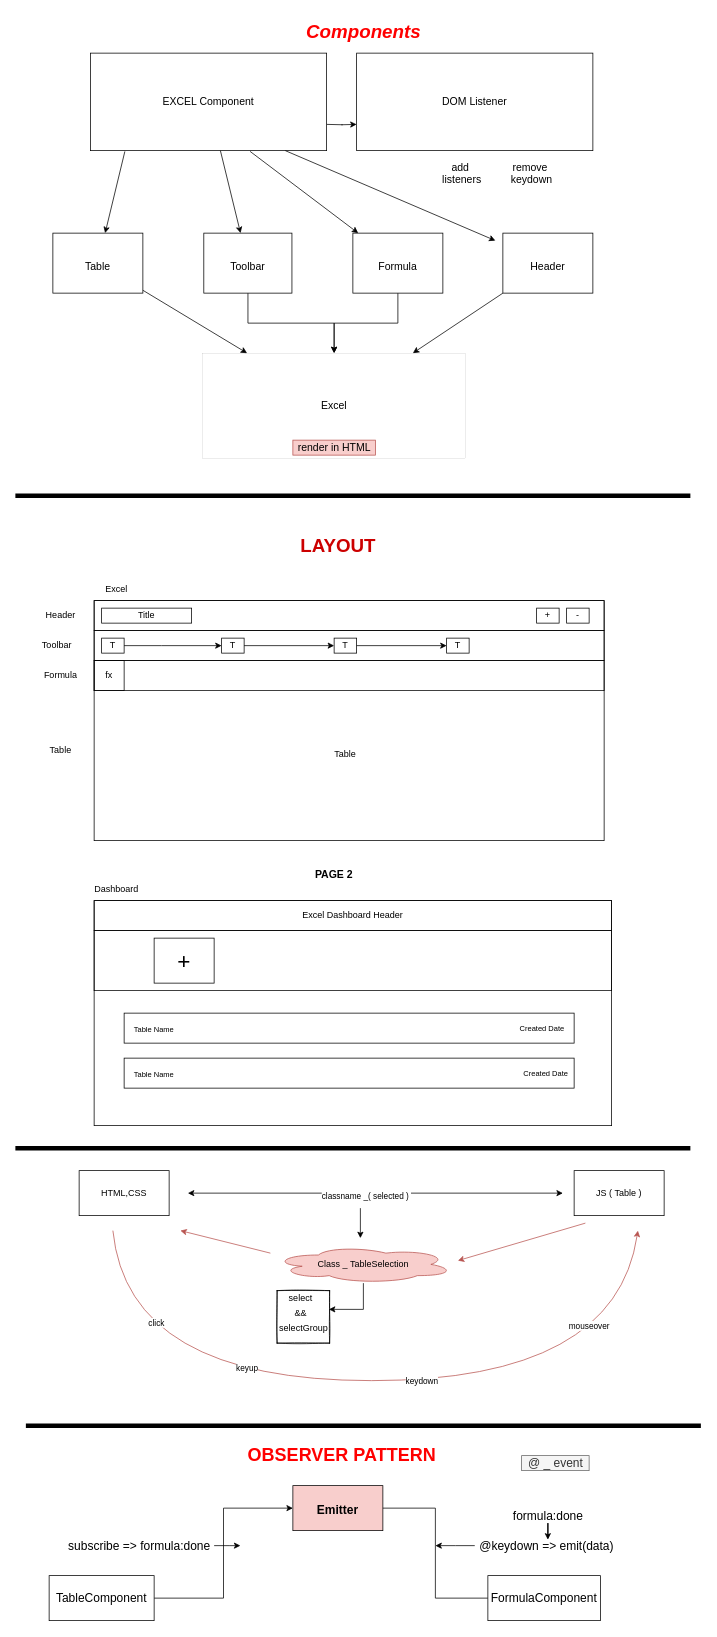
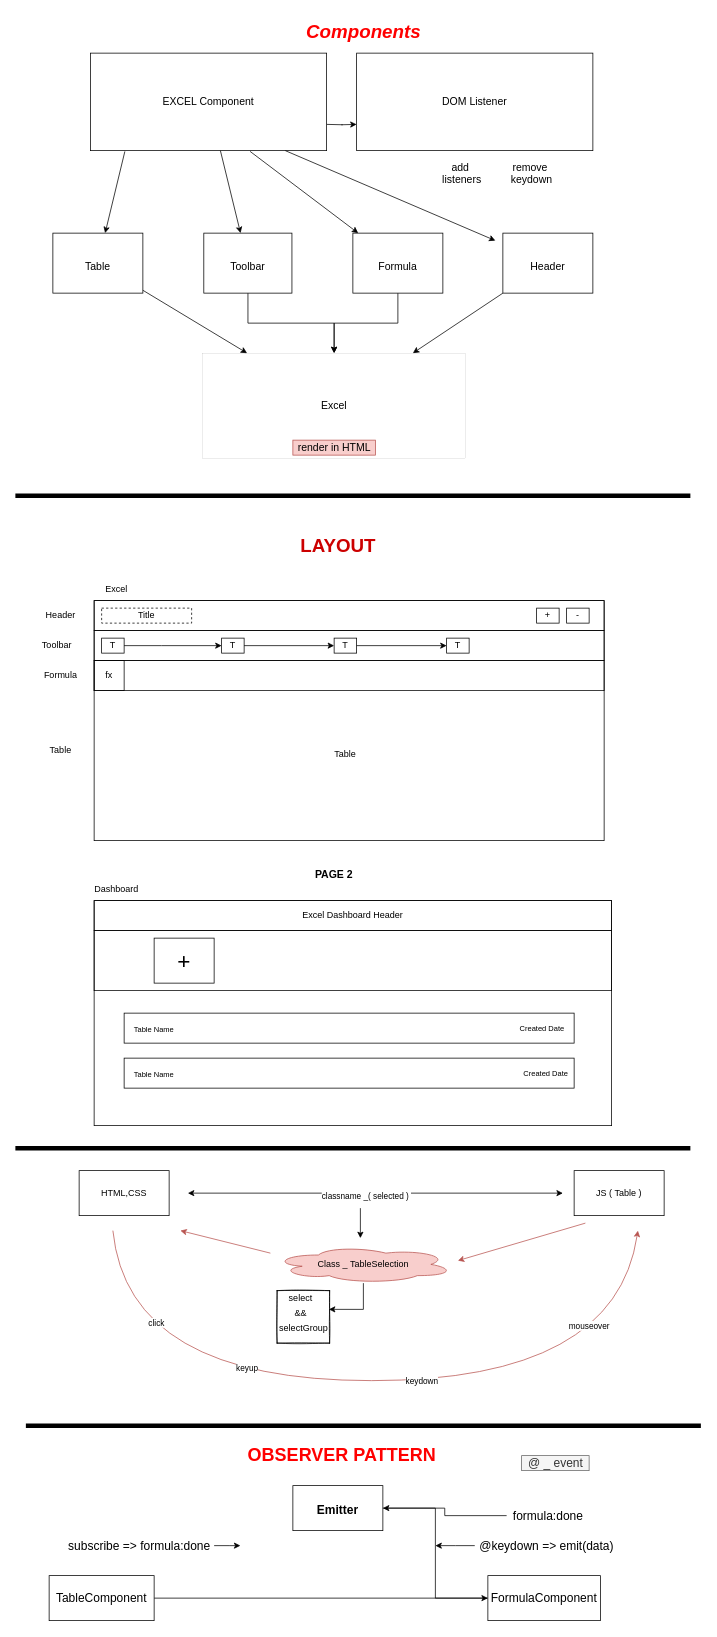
- <mxCell id="5" value="Title" style="rounded=0;whiteSpace=wrap;html=1;fillColor=none;" parent="1" vertex="1"><mxGeometry x="135" y="810" width="120" height="20" as="geometry" /></mxCell>
+ <mxCell id="5" value="Title" style="rounded=0;whiteSpace=wrap;html=1;fillColor=none;dashed=1;" parent="1" vertex="1"><mxGeometry x="135" y="810" width="120" height="20" as="geometry" /></mxCell>
- <mxCell id="77" value="&lt;font color=&quot;#000000&quot; style=&quot;font-size: 16px&quot;&gt;&lt;b&gt;Emitter&lt;/b&gt;&lt;/font&gt;" style="rounded=0;whiteSpace=wrap;html=1;fontSize=24;fontColor=#FF0000;fillColor=#f8cecc;" vertex="1" parent="1"><mxGeometry x="390" y="1980" width="120" height="60" as="geometry" /></mxCell>
+ <mxCell id="77" value="&lt;font color=&quot;#000000&quot; style=&quot;font-size: 16px&quot;&gt;&lt;b&gt;Emitter&lt;/b&gt;&lt;/font&gt;" style="rounded=0;whiteSpace=wrap;html=1;fontSize=24;fontColor=#FF0000;" vertex="1" parent="1"><mxGeometry x="390" y="1980" width="120" height="60" as="geometry" /></mxCell>
- <mxCell id="88" style="edgeStyle=orthogonalEdgeStyle;rounded=0;orthogonalLoop=1;jettySize=auto;html=1;entryX=0.513;entryY=0.1;entryDx=0;entryDy=0;entryPerimeter=0;fontSize=16;fontColor=#000000;" edge="1" parent="1" source="89" target="87"><mxGeometry relative="1" as="geometry" /></mxCell>
+ <mxCell id="88" style="edgeStyle=orthogonalEdgeStyle;rounded=0;orthogonalLoop=1;jettySize=auto;html=1;fontSize=16;fontColor=#000000;" edge="1" parent="1" source="89" target="77"><mxGeometry relative="1" as="geometry" /></mxCell>
- <mxCell id="78" style="edgeStyle=orthogonalEdgeStyle;rounded=0;orthogonalLoop=1;jettySize=auto;html=1;entryX=0;entryY=0.5;entryDx=0;entryDy=0;fontSize=16;fontColor=#000000;" edge="1" parent="1" source="79" target="77"><mxGeometry relative="1" as="geometry" /></mxCell>
+ <mxCell id="78" style="edgeStyle=orthogonalEdgeStyle;rounded=0;orthogonalLoop=1;jettySize=auto;html=1;fontSize=16;fontColor=#000000;" edge="1" parent="1" source="79" target="81"><mxGeometry relative="1" as="geometry" /></mxCell>
